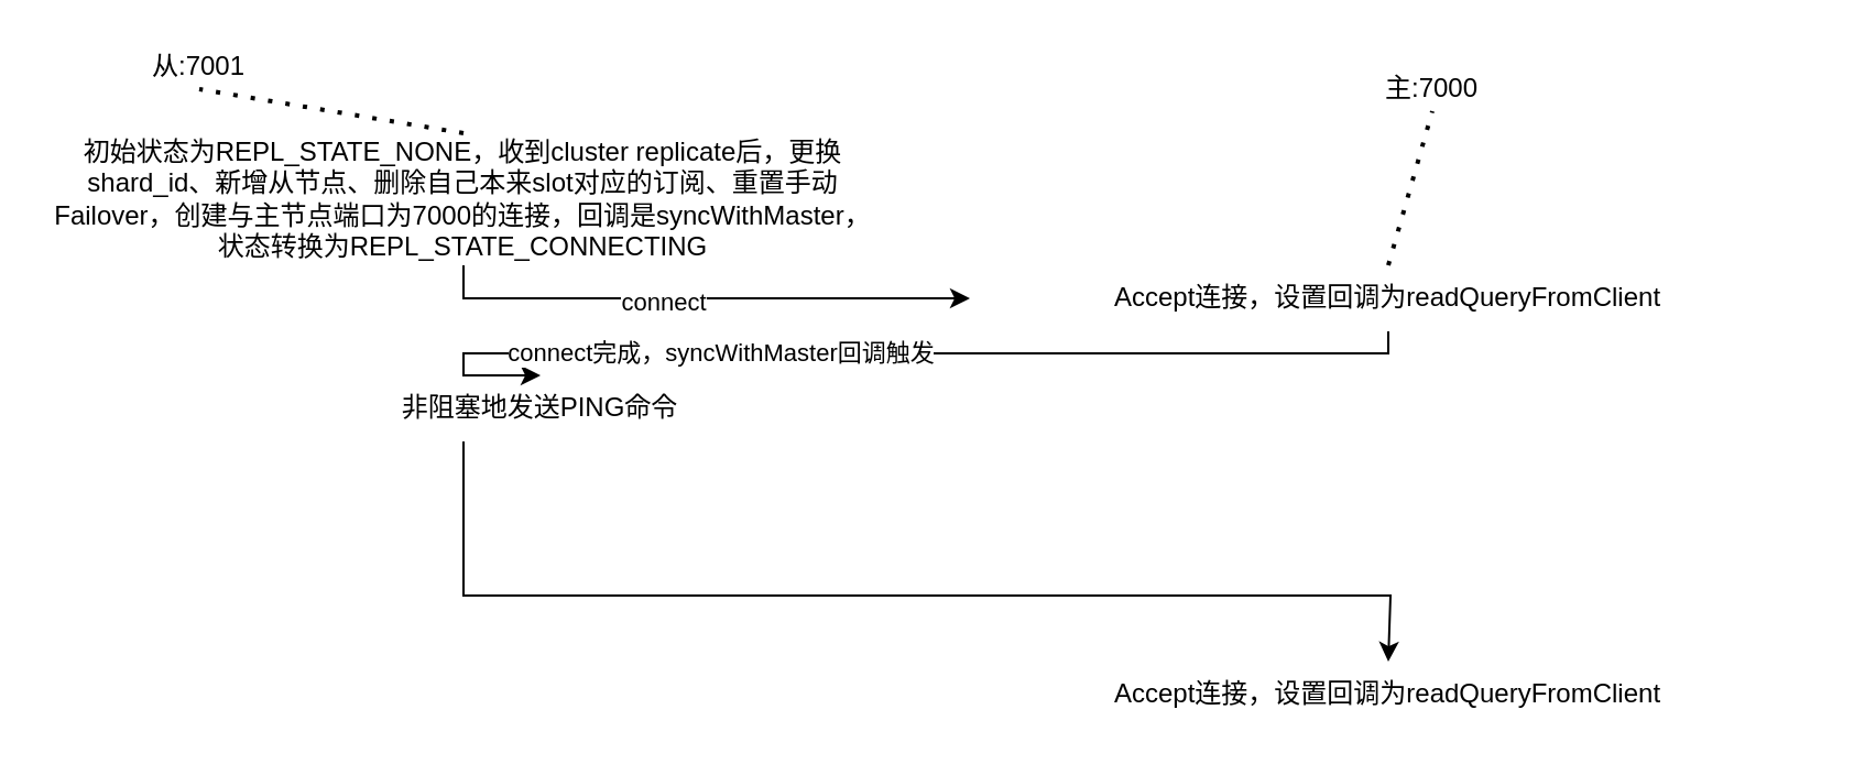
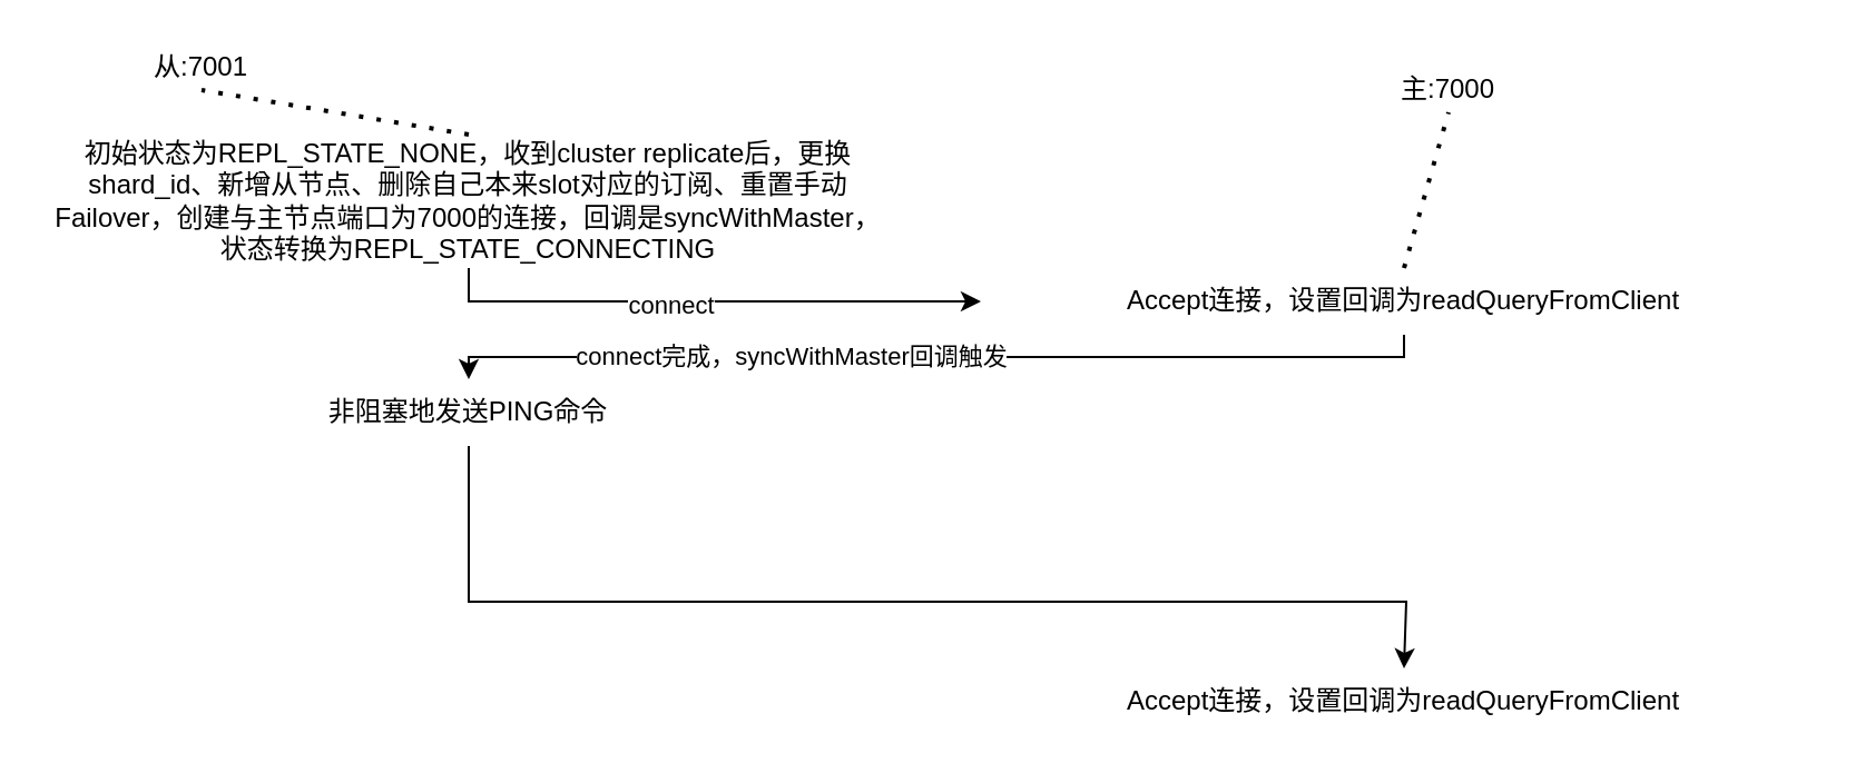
- <mxCell id="8" value="非阻塞地发送PING命令" style="text;html=1;align=center;verticalAlign=middle;whiteSpace=wrap;rounded=0;" vertex="1" parent="1"><mxGeometry x="55" y="170" width="380" height="30" as="geometry" /></mxCell>
+ <mxCell id="8" value="非阻塞地发送PING命令" style="text;html=1;align=center;verticalAlign=middle;whiteSpace=wrap;rounded=0;" vertex="1" parent="1"><mxGeometry x="20" y="170" width="380" height="30" as="geometry" /></mxCell>
